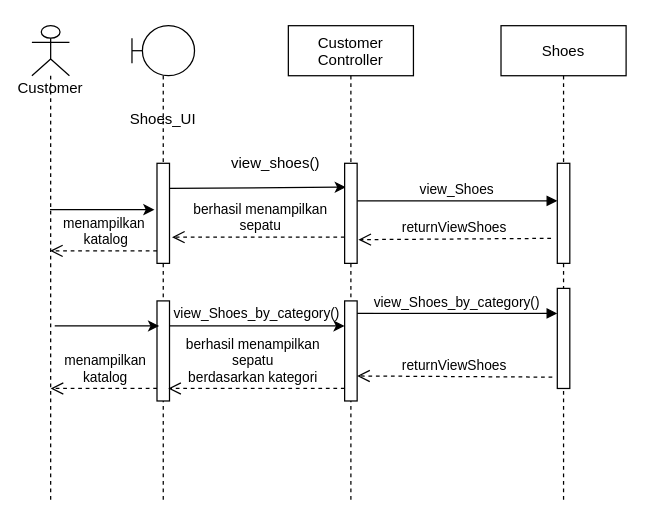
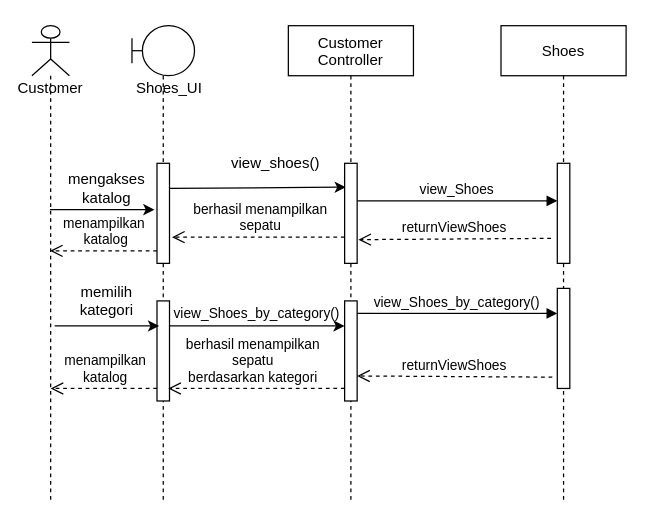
- <mxCell id="15" value="Shoes_UI" style="text;html=1;strokeColor=none;fillColor=none;align=center;verticalAlign=middle;whiteSpace=wrap;rounded=0;" vertex="1" parent="1"><mxGeometry x="110" y="85" width="40" height="20" as="geometry" /></mxCell>
+ <mxCell id="15" value="Shoes_UI" style="text;html=1;strokeColor=none;fillColor=none;align=center;verticalAlign=middle;whiteSpace=wrap;rounded=0;" vertex="1" parent="1"><mxGeometry x="115" y="60" width="40" height="20" as="geometry" /></mxCell>
+ <mxCell id="16" value="mengakses katalog" style="text;html=1;strokeColor=none;fillColor=none;align=center;verticalAlign=middle;whiteSpace=wrap;rounded=0;" vertex="1" parent="1"><mxGeometry x="65" y="140" width="40" height="20" as="geometry" /></mxCell>
+ <mxCell id="19" value="memilih kategori" style="text;html=1;strokeColor=none;fillColor=none;align=center;verticalAlign=middle;whiteSpace=wrap;rounded=0;" vertex="1" parent="1"><mxGeometry x="65" y="230" width="40" height="20" as="geometry" /></mxCell>
